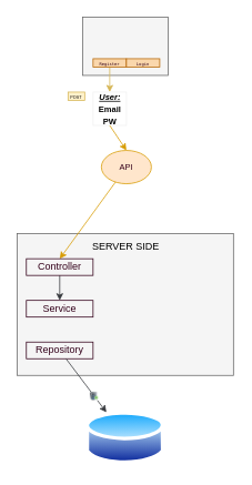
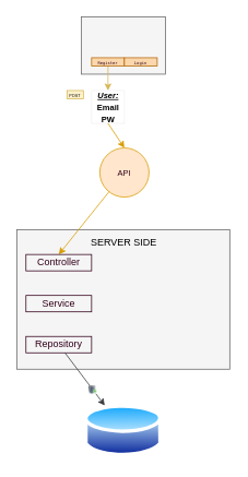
- <mxCell id="9" value="&lt;font color=&quot;#33001a&quot;&gt;API&lt;/font&gt;" style="ellipse;whiteSpace=wrap;html=1;aspect=fixed;rounded=0;shadow=0;glass=0;labelBackgroundColor=none;sketch=0;strokeColor=#d79b00;fontSize=10;fillColor=#ffe6cc;" vertex="1" parent="1"><mxGeometry x="121" y="180" width="60" height="40" as="geometry" /></mxCell>
+ <mxCell id="9" value="&lt;font color=&quot;#33001a&quot;&gt;API&lt;/font&gt;" style="ellipse;whiteSpace=wrap;html=1;aspect=fixed;rounded=0;shadow=0;glass=0;labelBackgroundColor=none;sketch=0;strokeColor=#d79b00;fontSize=10;fillColor=#ffe6cc;" vertex="1" parent="1"><mxGeometry x="121" y="180" width="60" height="60" as="geometry" /></mxCell>
- <mxCell id="14" style="edgeStyle=none;rounded=0;html=1;exitX=0.5;exitY=1;exitDx=0;exitDy=0;entryX=0.5;entryY=0;entryDx=0;entryDy=0;fontSize=12;fontColor=#33001A;fillColor=#cdeb8b;strokeColor=#36393d;" edge="1" parent="1" source="15" target="16"><mxGeometry relative="1" as="geometry" /></mxCell>
